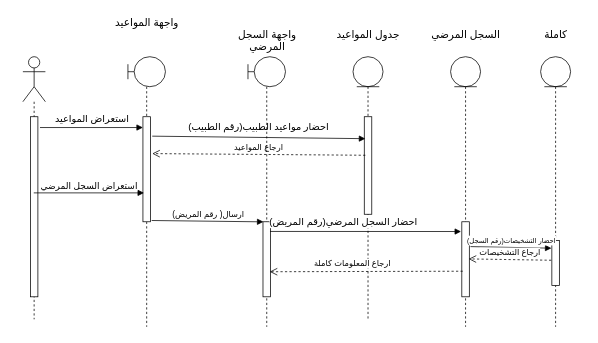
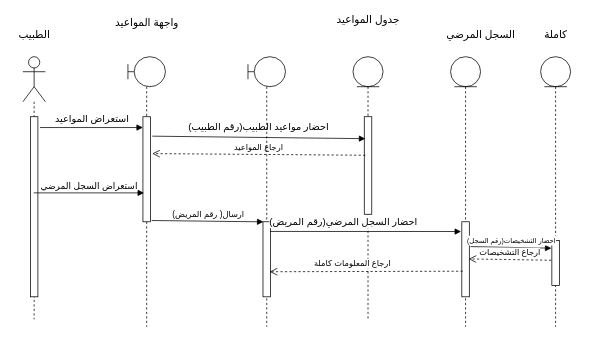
+ <mxCell id="4" value="&lt;span style=&quot;font-size: 14px&quot;&gt;الطبيب&lt;/span&gt;" style="text;html=1;align=center;verticalAlign=middle;resizable=0;points=[];autosize=1;" parent="1" vertex="1"><mxGeometry x="20" y="35" width="50" height="20" as="geometry" /></mxCell>
- <mxCell id="22" value="&lt;div style=&quot;text-align: center&quot;&gt;&lt;font face=&quot;helvetica&quot;&gt;&lt;span style=&quot;font-size: 14px&quot;&gt;واجهة السجل المرضي&lt;/span&gt;&lt;/font&gt;&lt;/div&gt;" style="text;whiteSpace=wrap;html=1;" parent="1" vertex="1"><mxGeometry x="310" y="30" width="90" height="30" as="geometry" /></mxCell>
- <mxCell id="9" value="&lt;font style=&quot;font-size: 14px&quot;&gt;جدول المواعيد&lt;/font&gt;" style="text;html=1;align=center;verticalAlign=middle;resizable=0;points=[];autosize=1;" parent="1" vertex="1"><mxGeometry x="450" y="35" width="80" height="20" as="geometry" /></mxCell>
+ <mxCell id="9" value="&lt;font style=&quot;font-size: 14px&quot;&gt;جدول المواعيد&lt;/font&gt;" style="text;html=1;align=center;verticalAlign=middle;resizable=0;points=[];autosize=1;" parent="1" vertex="1"><mxGeometry x="450" y="15" width="80" height="20" as="geometry" /></mxCell>
- <mxCell id="16" value="&lt;font style=&quot;font-size: 14px&quot;&gt;السجل المرضي&lt;/font&gt;" style="text;html=1;align=center;verticalAlign=middle;resizable=0;points=[];autosize=1;" parent="1" vertex="1"><mxGeometry x="575" y="35" width="90" height="20" as="geometry" /></mxCell>
+ <mxCell id="16" value="&lt;font style=&quot;font-size: 14px&quot;&gt;السجل المرضي&lt;/font&gt;" style="text;html=1;align=center;verticalAlign=middle;resizable=0;points=[];autosize=1;" parent="1" vertex="1"><mxGeometry x="595" y="35" width="90" height="20" as="geometry" /></mxCell>
